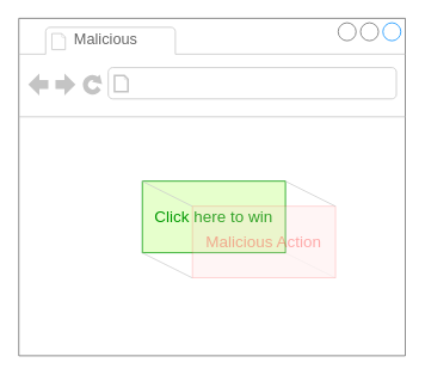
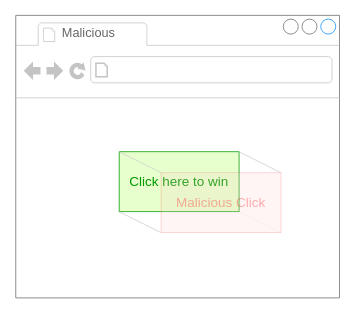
- <mxCell id="6" value="&lt;p style=&quot;line-height: 100%;&quot;&gt;&lt;font style=&quot;font-size: 18px;&quot; color=&quot;#ff0000&quot;&gt;Malicious Action&lt;/font&gt;&lt;/p&gt;" style="rounded=0;whiteSpace=wrap;html=1;strokeWidth=1;textOpacity=30;fontColor=#333333;strokeColor=#FF0000;fillColor=#FFCCCC;opacity=20;" vertex="1" parent="2"><mxGeometry x="194" y="210" width="160" height="80" as="geometry" /></mxCell>
+ <mxCell id="6" value="&lt;p style=&quot;line-height: 100%;&quot;&gt;&lt;font style=&quot;font-size: 18px;&quot; color=&quot;#ff0000&quot;&gt;Malicious Click&lt;/font&gt;&lt;/p&gt;" style="rounded=0;whiteSpace=wrap;html=1;strokeWidth=1;textOpacity=30;fontColor=#333333;strokeColor=#FF0000;fillColor=#FFCCCC;opacity=20;" vertex="1" parent="2"><mxGeometry x="194" y="210" width="160" height="80" as="geometry" /></mxCell>
